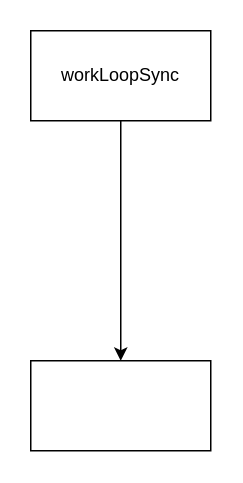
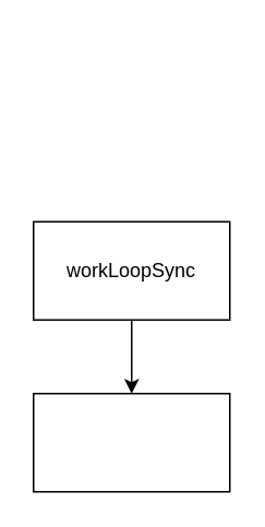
- <mxCell id="3" value="workLoopSync" style="rounded=0;whiteSpace=wrap;html=1;" parent="1" vertex="1"><mxGeometry x="20" y="20" width="120" height="60" as="geometry" /></mxCell>
+ <mxCell id="3" value="workLoopSync" style="rounded=0;whiteSpace=wrap;html=1;" parent="1" vertex="1"><mxGeometry x="20" y="135" width="120" height="60" as="geometry" /></mxCell>
